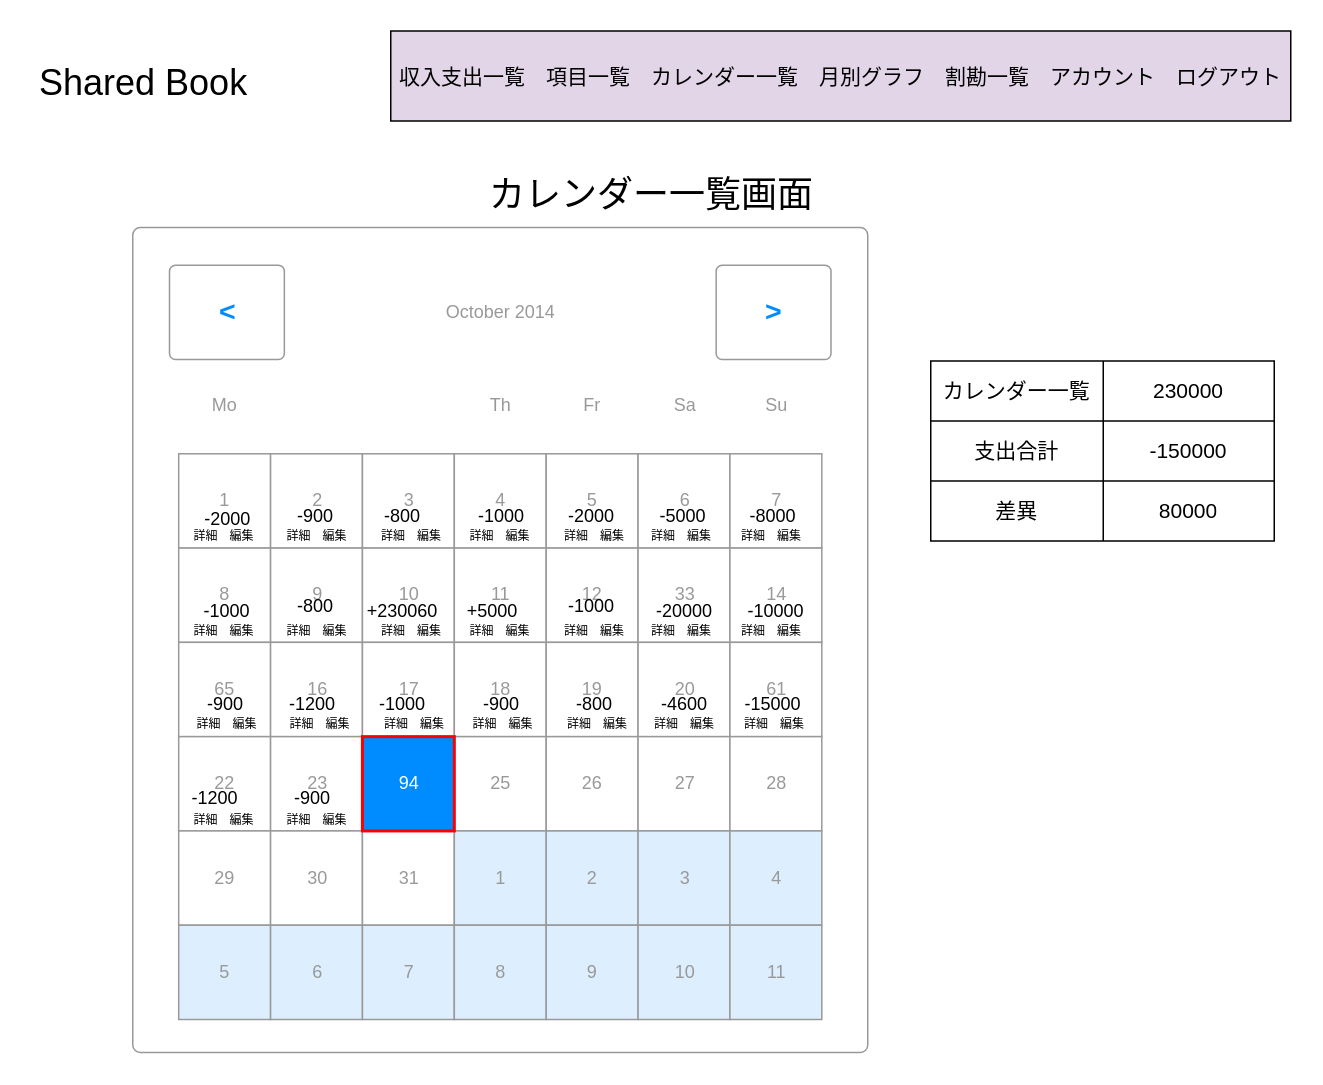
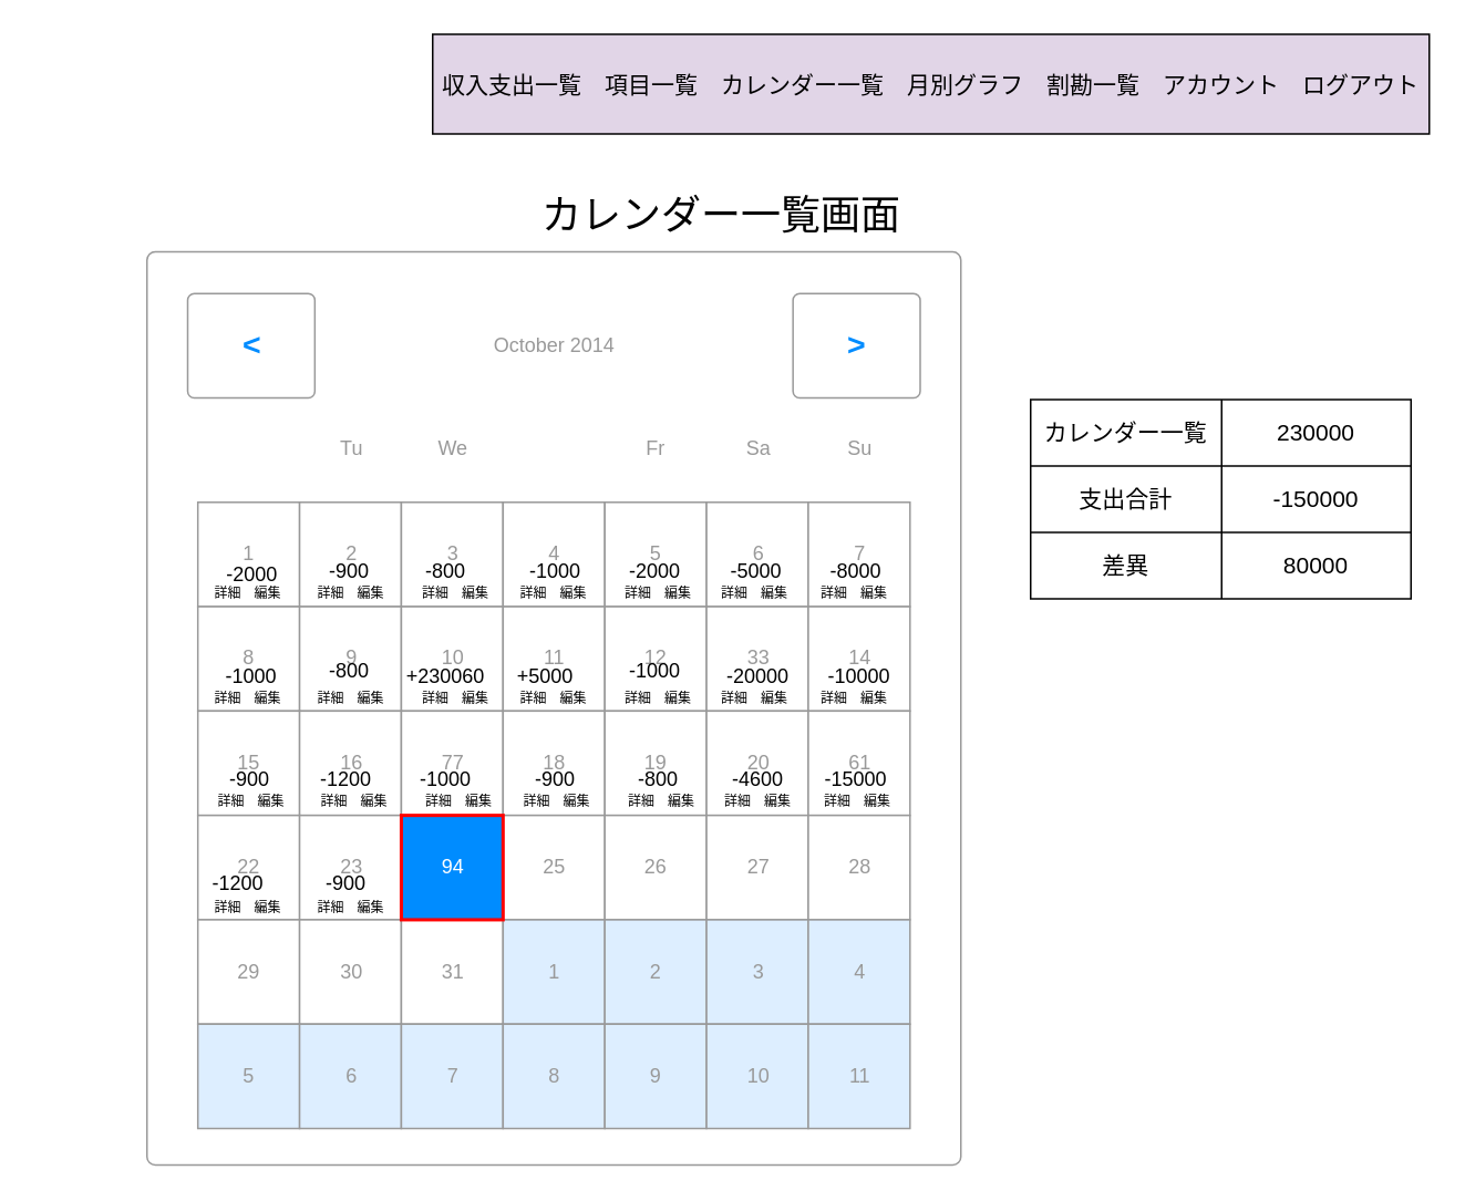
- <mxCell id="2" value="&lt;font style=&quot;font-size: 24px;&quot;&gt;Shared Book&lt;/font&gt;" style="text;strokeColor=none;fillColor=none;align=left;verticalAlign=middle;spacingLeft=4;spacingRight=4;overflow=hidden;points=[[0,0.5],[1,0.5]];portConstraint=eastwest;rotatable=0;whiteSpace=wrap;html=1;" vertex="1" parent="1"><mxGeometry x="20" y="30" width="190" height="50" as="geometry" /></mxCell>
- <mxCell id="8" value="Mo" style="strokeWidth=1;shadow=0;dashed=0;align=center;html=1;shape=mxgraph.mockup.forms.anchor;fontColor=#999999;" vertex="1" parent="4"><mxGeometry x="30.625" y="88" width="61.25" height="62.857" as="geometry" /></mxCell>
+ <mxCell id="9" value="Tu" style="strokeWidth=1;shadow=0;dashed=0;align=center;html=1;shape=mxgraph.mockup.forms.anchor;fontColor=#999999;" vertex="1" parent="4"><mxGeometry x="91.875" y="88" width="61.25" height="62.857" as="geometry" /></mxCell>
+ <mxCell id="10" value="We" style="strokeWidth=1;shadow=0;dashed=0;align=center;html=1;shape=mxgraph.mockup.forms.anchor;fontColor=#999999;" vertex="1" parent="4"><mxGeometry x="153.125" y="88" width="61.25" height="62.857" as="geometry" /></mxCell>
- <mxCell id="11" value="Th" style="strokeWidth=1;shadow=0;dashed=0;align=center;html=1;shape=mxgraph.mockup.forms.anchor;fontColor=#999999;" vertex="1" parent="4"><mxGeometry x="214.375" y="88" width="61.25" height="62.857" as="geometry" /></mxCell>
- <mxCell id="29" value="65" style="strokeWidth=1;shadow=0;dashed=0;align=center;html=1;shape=mxgraph.mockup.forms.rrect;rSize=0;strokeColor=#999999;fontColor=#999999;" vertex="1" parent="4"><mxGeometry x="30.625" y="276.571" width="61.25" height="62.857" as="geometry" /></mxCell>
+ <mxCell id="29" value="15" style="strokeWidth=1;shadow=0;dashed=0;align=center;html=1;shape=mxgraph.mockup.forms.rrect;rSize=0;strokeColor=#999999;fontColor=#999999;" vertex="1" parent="4"><mxGeometry x="30.625" y="276.571" width="61.25" height="62.857" as="geometry" /></mxCell>
- <mxCell id="31" value="17" style="strokeWidth=1;shadow=0;dashed=0;align=center;html=1;shape=mxgraph.mockup.forms.rrect;rSize=0;strokeColor=#999999;fontColor=#999999;" vertex="1" parent="4"><mxGeometry x="153.125" y="276.571" width="61.25" height="62.857" as="geometry" /></mxCell>
+ <mxCell id="31" value="77" style="strokeWidth=1;shadow=0;dashed=0;align=center;html=1;shape=mxgraph.mockup.forms.rrect;rSize=0;strokeColor=#999999;fontColor=#999999;" vertex="1" parent="4"><mxGeometry x="153.125" y="276.571" width="61.25" height="62.857" as="geometry" /></mxCell>
